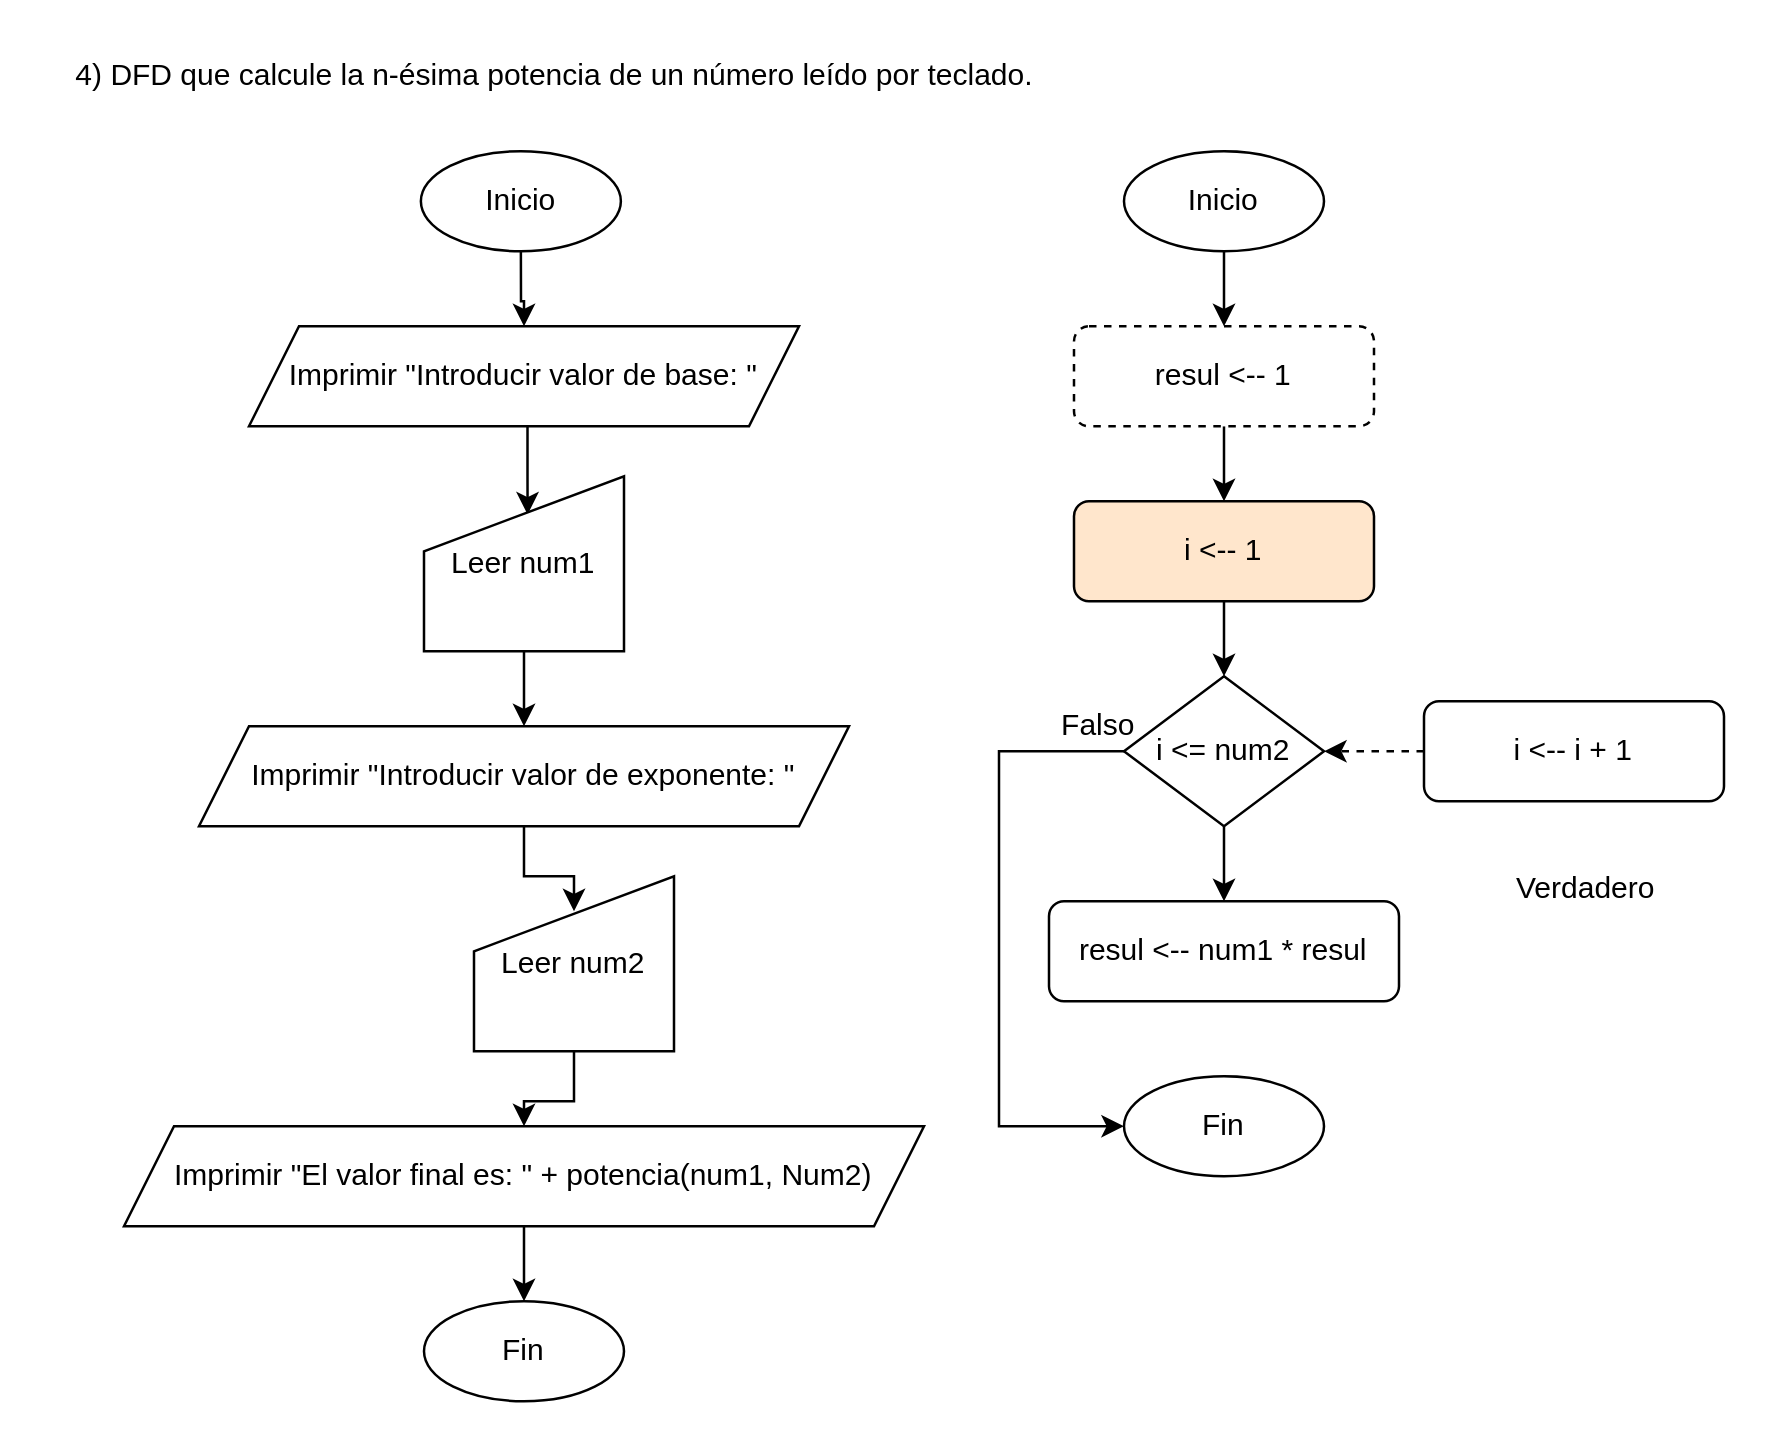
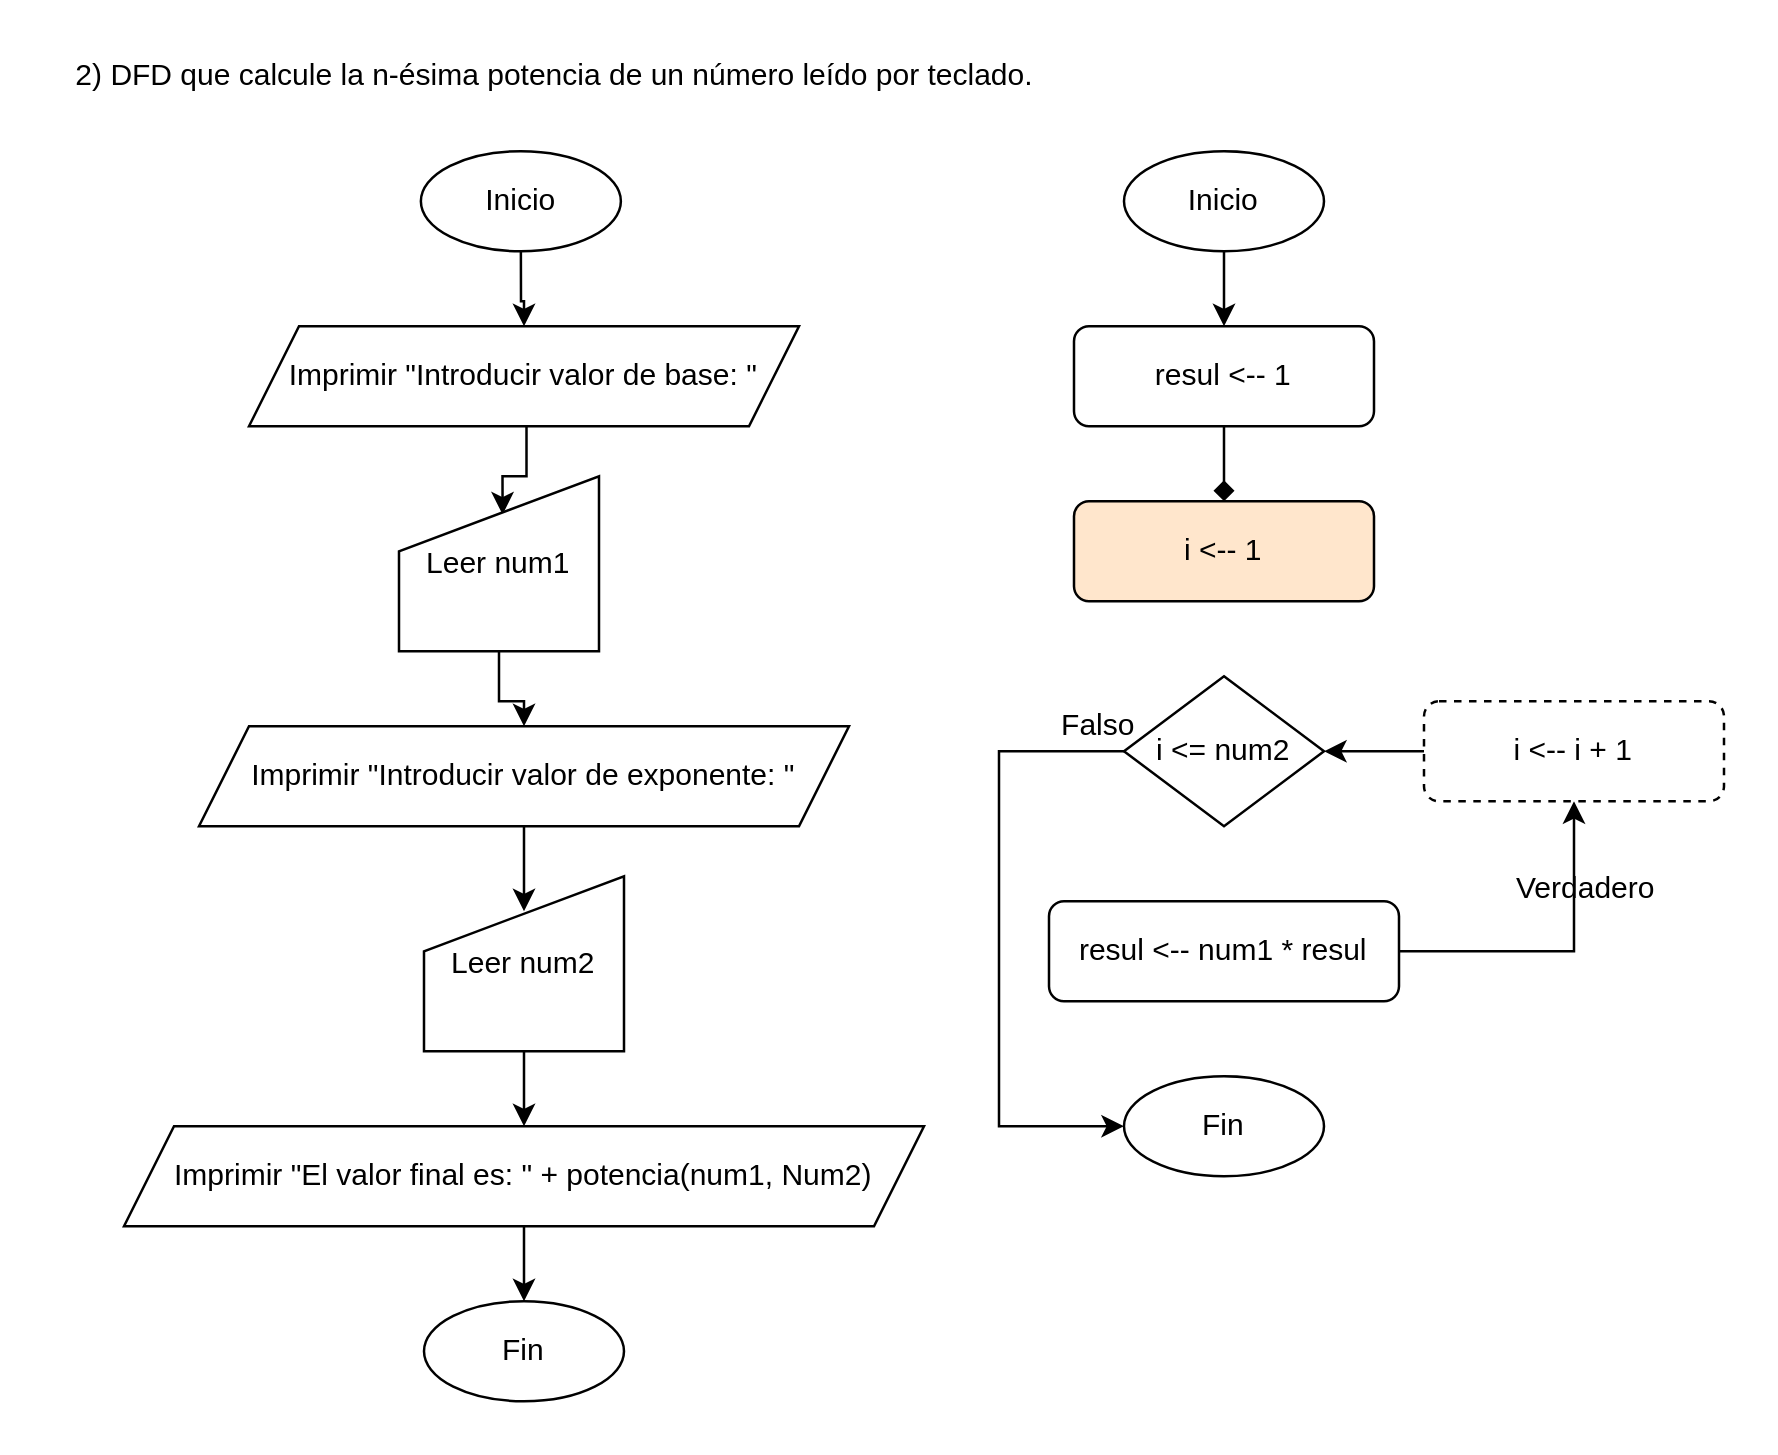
- <mxCell id="2" value="4) DFD que calcule la n-ésima potencia de un número leído por teclado." style="text;html=1;strokeColor=none;fillColor=none;align=center;verticalAlign=middle;whiteSpace=wrap;rounded=0;" parent="1" vertex="1"><mxGeometry x="20" y="20" width="402.5" height="20" as="geometry" /></mxCell>
+ <mxCell id="2" value="2) DFD que calcule la n-ésima potencia de un número leído por teclado." style="text;html=1;strokeColor=none;fillColor=none;align=center;verticalAlign=middle;whiteSpace=wrap;rounded=0;" parent="1" vertex="1"><mxGeometry x="20" y="20" width="402.5" height="20" as="geometry" /></mxCell>
- <mxCell id="22" value="resul &amp;lt;-- 1" style="rounded=1;whiteSpace=wrap;html=1;dashed=1;" vertex="1" parent="1"><mxGeometry x="429" y="130" width="120" height="40" as="geometry" /></mxCell>
+ <mxCell id="22" value="resul &amp;lt;-- 1" style="rounded=1;whiteSpace=wrap;html=1;" vertex="1" parent="1"><mxGeometry x="429" y="130" width="120" height="40" as="geometry" /></mxCell>
- <mxCell id="21" value="" style="edgeStyle=orthogonalEdgeStyle;rounded=0;orthogonalLoop=1;jettySize=auto;html=1;" edge="1" parent="1" source="22" target="24"><mxGeometry relative="1" as="geometry" /></mxCell>
+ <mxCell id="21" value="" style="edgeStyle=orthogonalEdgeStyle;rounded=0;orthogonalLoop=1;jettySize=auto;html=1;endArrow=diamond;" edge="1" parent="1" source="22" target="24"><mxGeometry relative="1" as="geometry" /></mxCell>
- <mxCell id="8" value="Leer num1" style="shape=manualInput;whiteSpace=wrap;html=1;" parent="1" vertex="1"><mxGeometry x="169" y="190" width="80" height="70" as="geometry" /></mxCell>
+ <mxCell id="8" value="Leer num1" style="shape=manualInput;whiteSpace=wrap;html=1;" parent="1" vertex="1"><mxGeometry x="159" y="190" width="80" height="70" as="geometry" /></mxCell>
- <mxCell id="23" value="" style="edgeStyle=orthogonalEdgeStyle;rounded=0;orthogonalLoop=1;jettySize=auto;html=1;" edge="1" parent="1" source="24" target="27"><mxGeometry relative="1" as="geometry" /></mxCell>
- <mxCell id="28" value="" style="edgeStyle=orthogonalEdgeStyle;rounded=0;orthogonalLoop=1;jettySize=auto;html=1;dashed=1;" edge="1" parent="1" source="29" target="27"><mxGeometry relative="1" as="geometry" /></mxCell>
+ <mxCell id="28" value="" style="edgeStyle=orthogonalEdgeStyle;rounded=0;orthogonalLoop=1;jettySize=auto;html=1;" edge="1" parent="1" source="29" target="27"><mxGeometry relative="1" as="geometry" /></mxCell>
- <mxCell id="29" value="i &amp;lt;-- i + 1" style="rounded=1;whiteSpace=wrap;html=1;" vertex="1" parent="1"><mxGeometry x="569" y="280" width="120" height="40" as="geometry" /></mxCell>
+ <mxCell id="29" value="i &amp;lt;-- i + 1" style="rounded=1;whiteSpace=wrap;html=1;dashed=1;" vertex="1" parent="1"><mxGeometry x="569" y="280" width="120" height="40" as="geometry" /></mxCell>
- <mxCell id="25" value="" style="edgeStyle=orthogonalEdgeStyle;rounded=0;orthogonalLoop=1;jettySize=auto;html=1;" edge="1" parent="1" source="27" target="20"><mxGeometry relative="1" as="geometry" /></mxCell>
+ <mxCell id="19" style="edgeStyle=orthogonalEdgeStyle;rounded=0;orthogonalLoop=1;jettySize=auto;html=1;" edge="1" parent="1" source="20" target="29"><mxGeometry relative="1" as="geometry" /></mxCell>
- <mxCell id="12" value="Leer num2" style="shape=manualInput;whiteSpace=wrap;html=1;" parent="1" vertex="1"><mxGeometry x="189" y="350" width="80" height="70" as="geometry" /></mxCell>
+ <mxCell id="12" value="Leer num2" style="shape=manualInput;whiteSpace=wrap;html=1;" parent="1" vertex="1"><mxGeometry x="169" y="350" width="80" height="70" as="geometry" /></mxCell>
